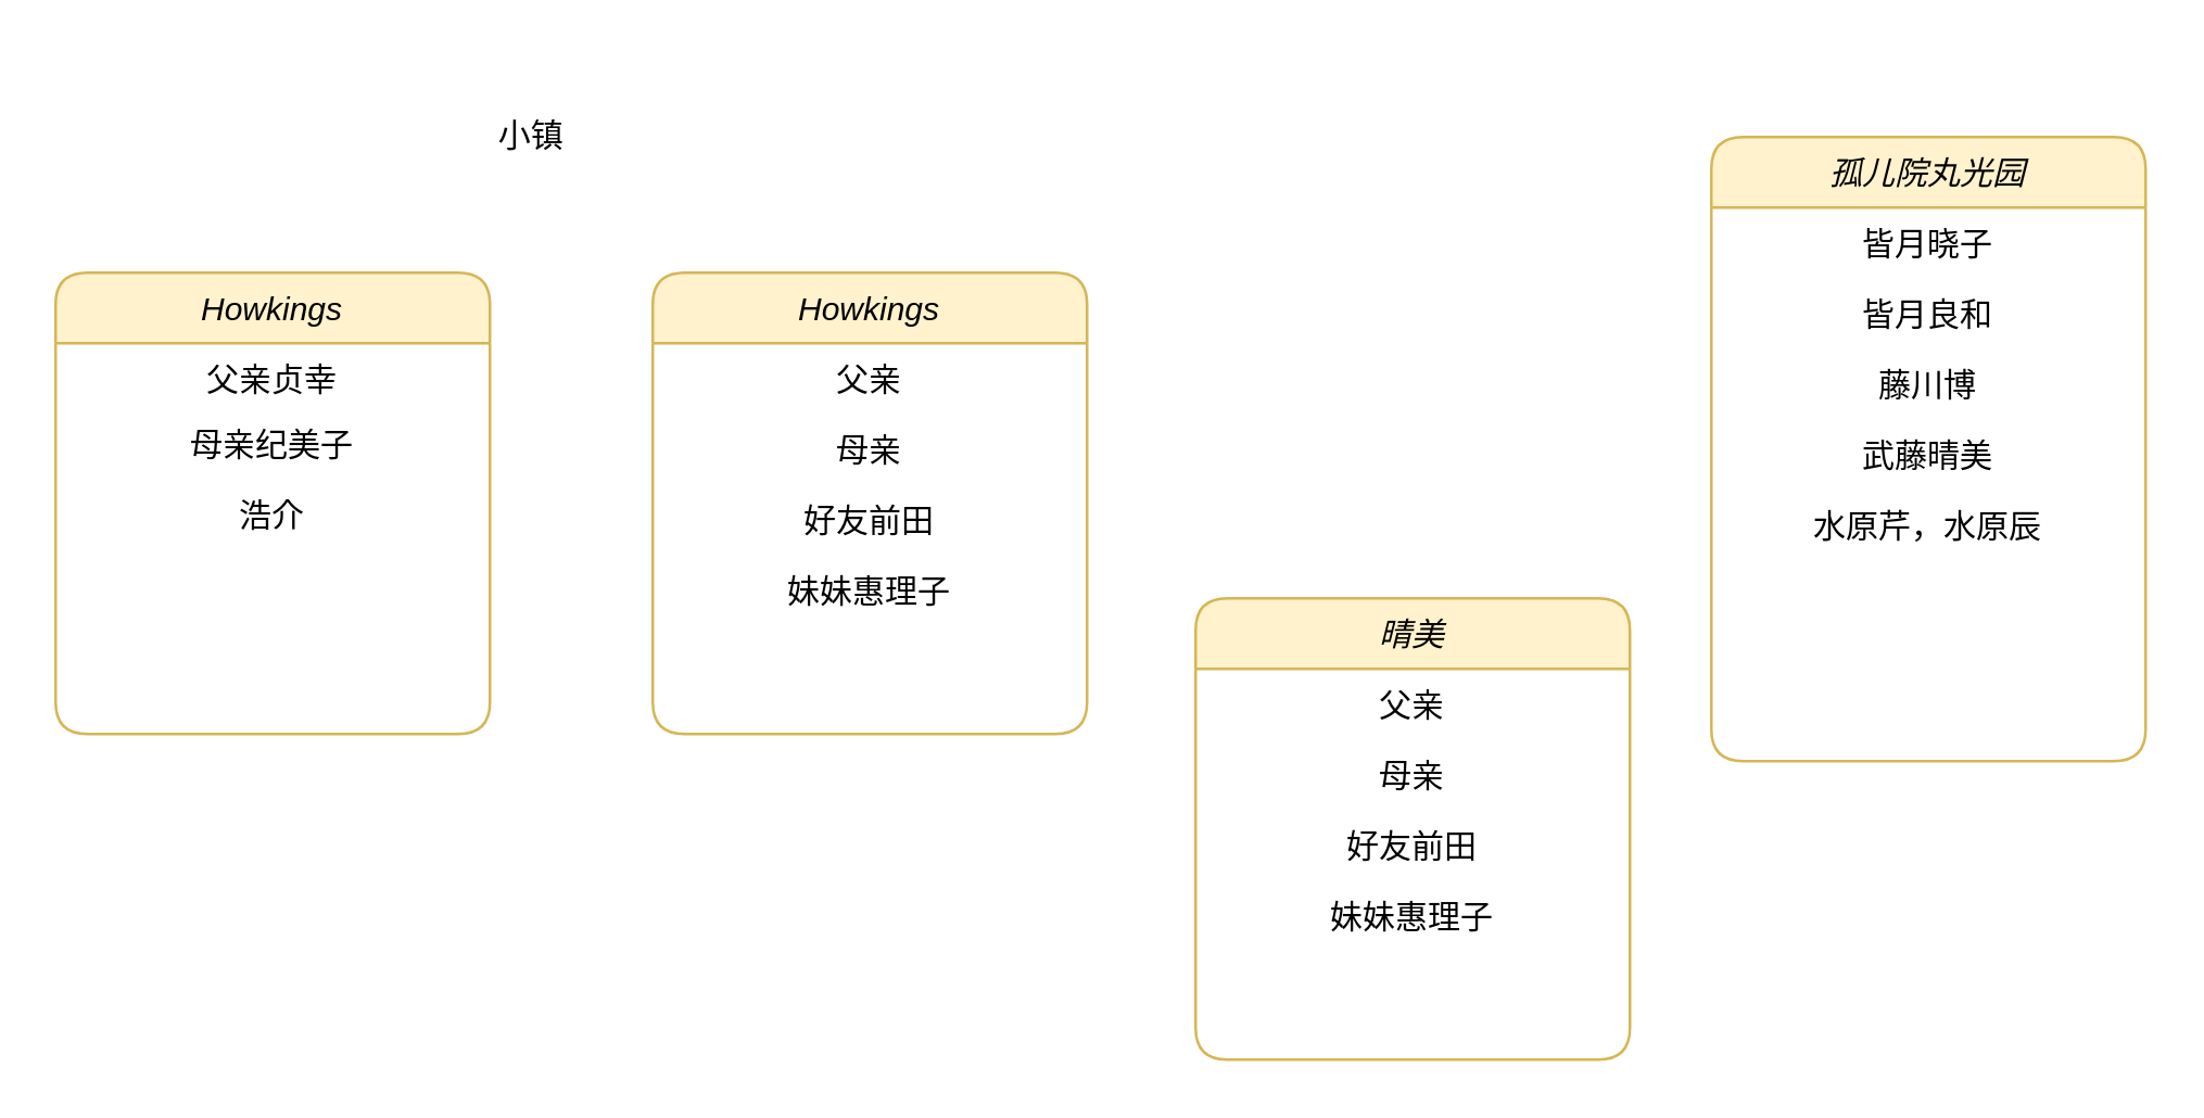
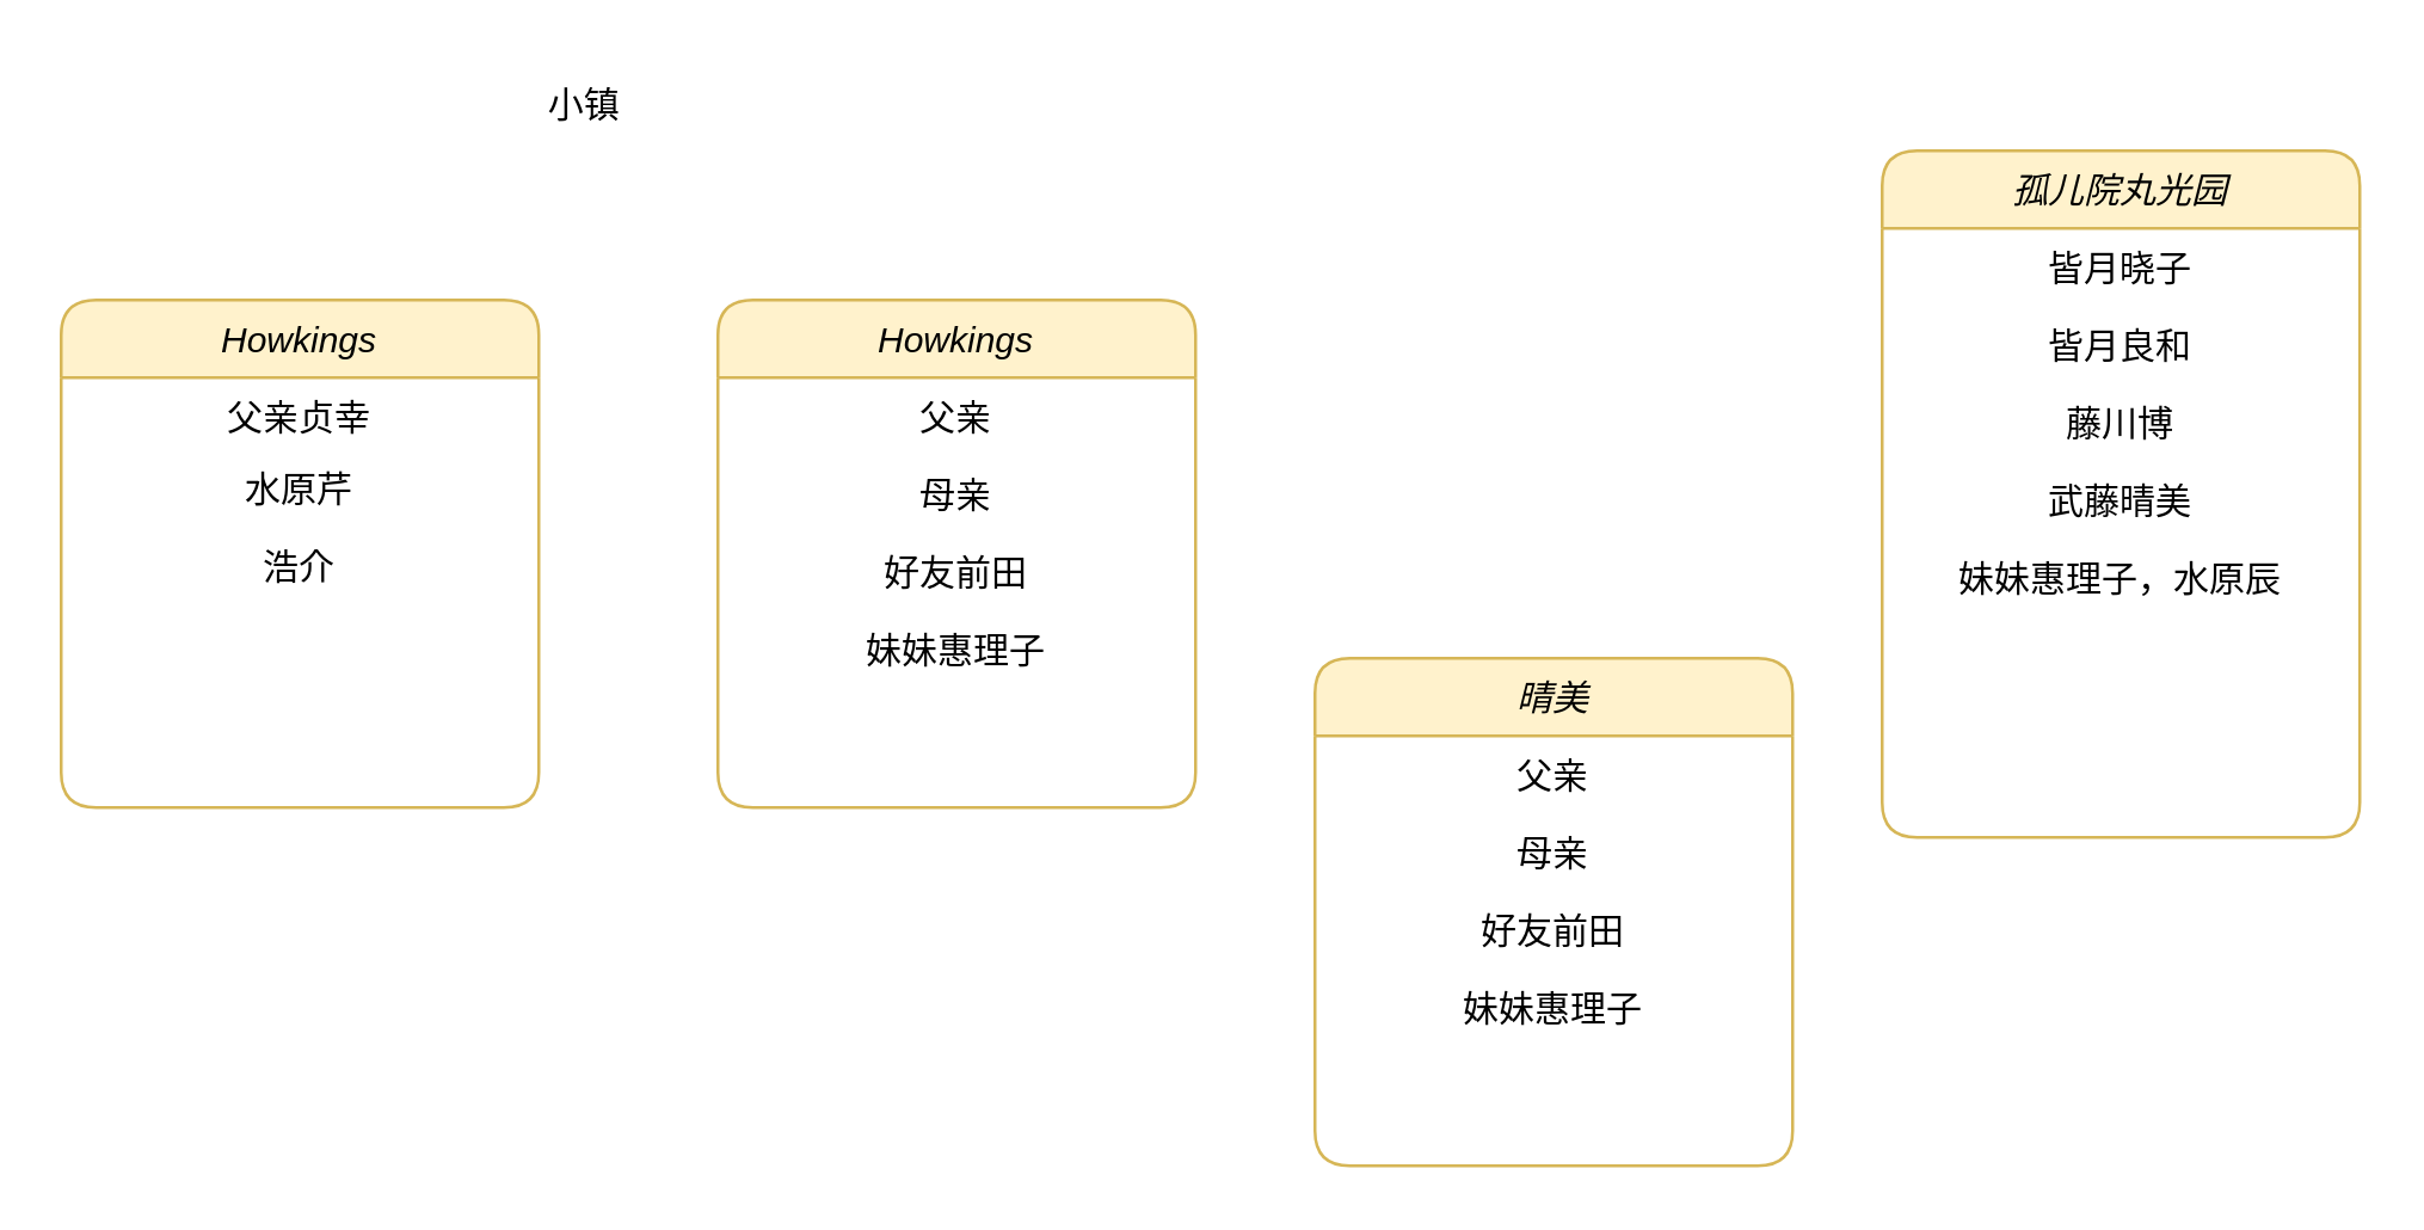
- <mxCell id="2" value="小镇" style="text;html=1;resizable=0;autosize=1;align=center;verticalAlign=middle;points=[];fillColor=none;strokeColor=none;rounded=0;" parent="1" vertex="1"><mxGeometry x="170" y="35" width="50" height="30" as="geometry" /></mxCell>
+ <mxCell id="2" value="小镇" style="text;html=1;resizable=0;autosize=1;align=center;verticalAlign=middle;points=[];fillColor=none;strokeColor=none;rounded=0;" parent="1" vertex="1"><mxGeometry x="170" y="20" width="50" height="30" as="geometry" /></mxCell>
- <mxCell id="5" value="母亲纪美子" style="text;align=center;verticalAlign=top;spacingLeft=4;spacingRight=4;overflow=hidden;rotatable=0;points=[[0,0.5],[1,0.5]];portConstraint=eastwest;rounded=0;shadow=0;html=0;" parent="3" vertex="1"><mxGeometry y="50" width="160" height="26" as="geometry" /></mxCell>
+ <mxCell id="5" value="水原芹" style="text;align=center;verticalAlign=top;spacingLeft=4;spacingRight=4;overflow=hidden;rotatable=0;points=[[0,0.5],[1,0.5]];portConstraint=eastwest;rounded=0;shadow=0;html=0;" parent="3" vertex="1"><mxGeometry y="50" width="160" height="26" as="geometry" /></mxCell>
- <mxCell id="17" value="水原芹，水原辰" style="text;align=center;verticalAlign=top;spacingLeft=4;spacingRight=4;overflow=hidden;rotatable=0;points=[[0,0.5],[1,0.5]];portConstraint=eastwest;rounded=0;shadow=0;html=0;" parent="12" vertex="1"><mxGeometry y="130" width="160" height="26" as="geometry" /></mxCell>
+ <mxCell id="17" value="妹妹惠理子，水原辰" style="text;align=center;verticalAlign=top;spacingLeft=4;spacingRight=4;overflow=hidden;rotatable=0;points=[[0,0.5],[1,0.5]];portConstraint=eastwest;rounded=0;shadow=0;html=0;" parent="12" vertex="1"><mxGeometry y="130" width="160" height="26" as="geometry" /></mxCell>
